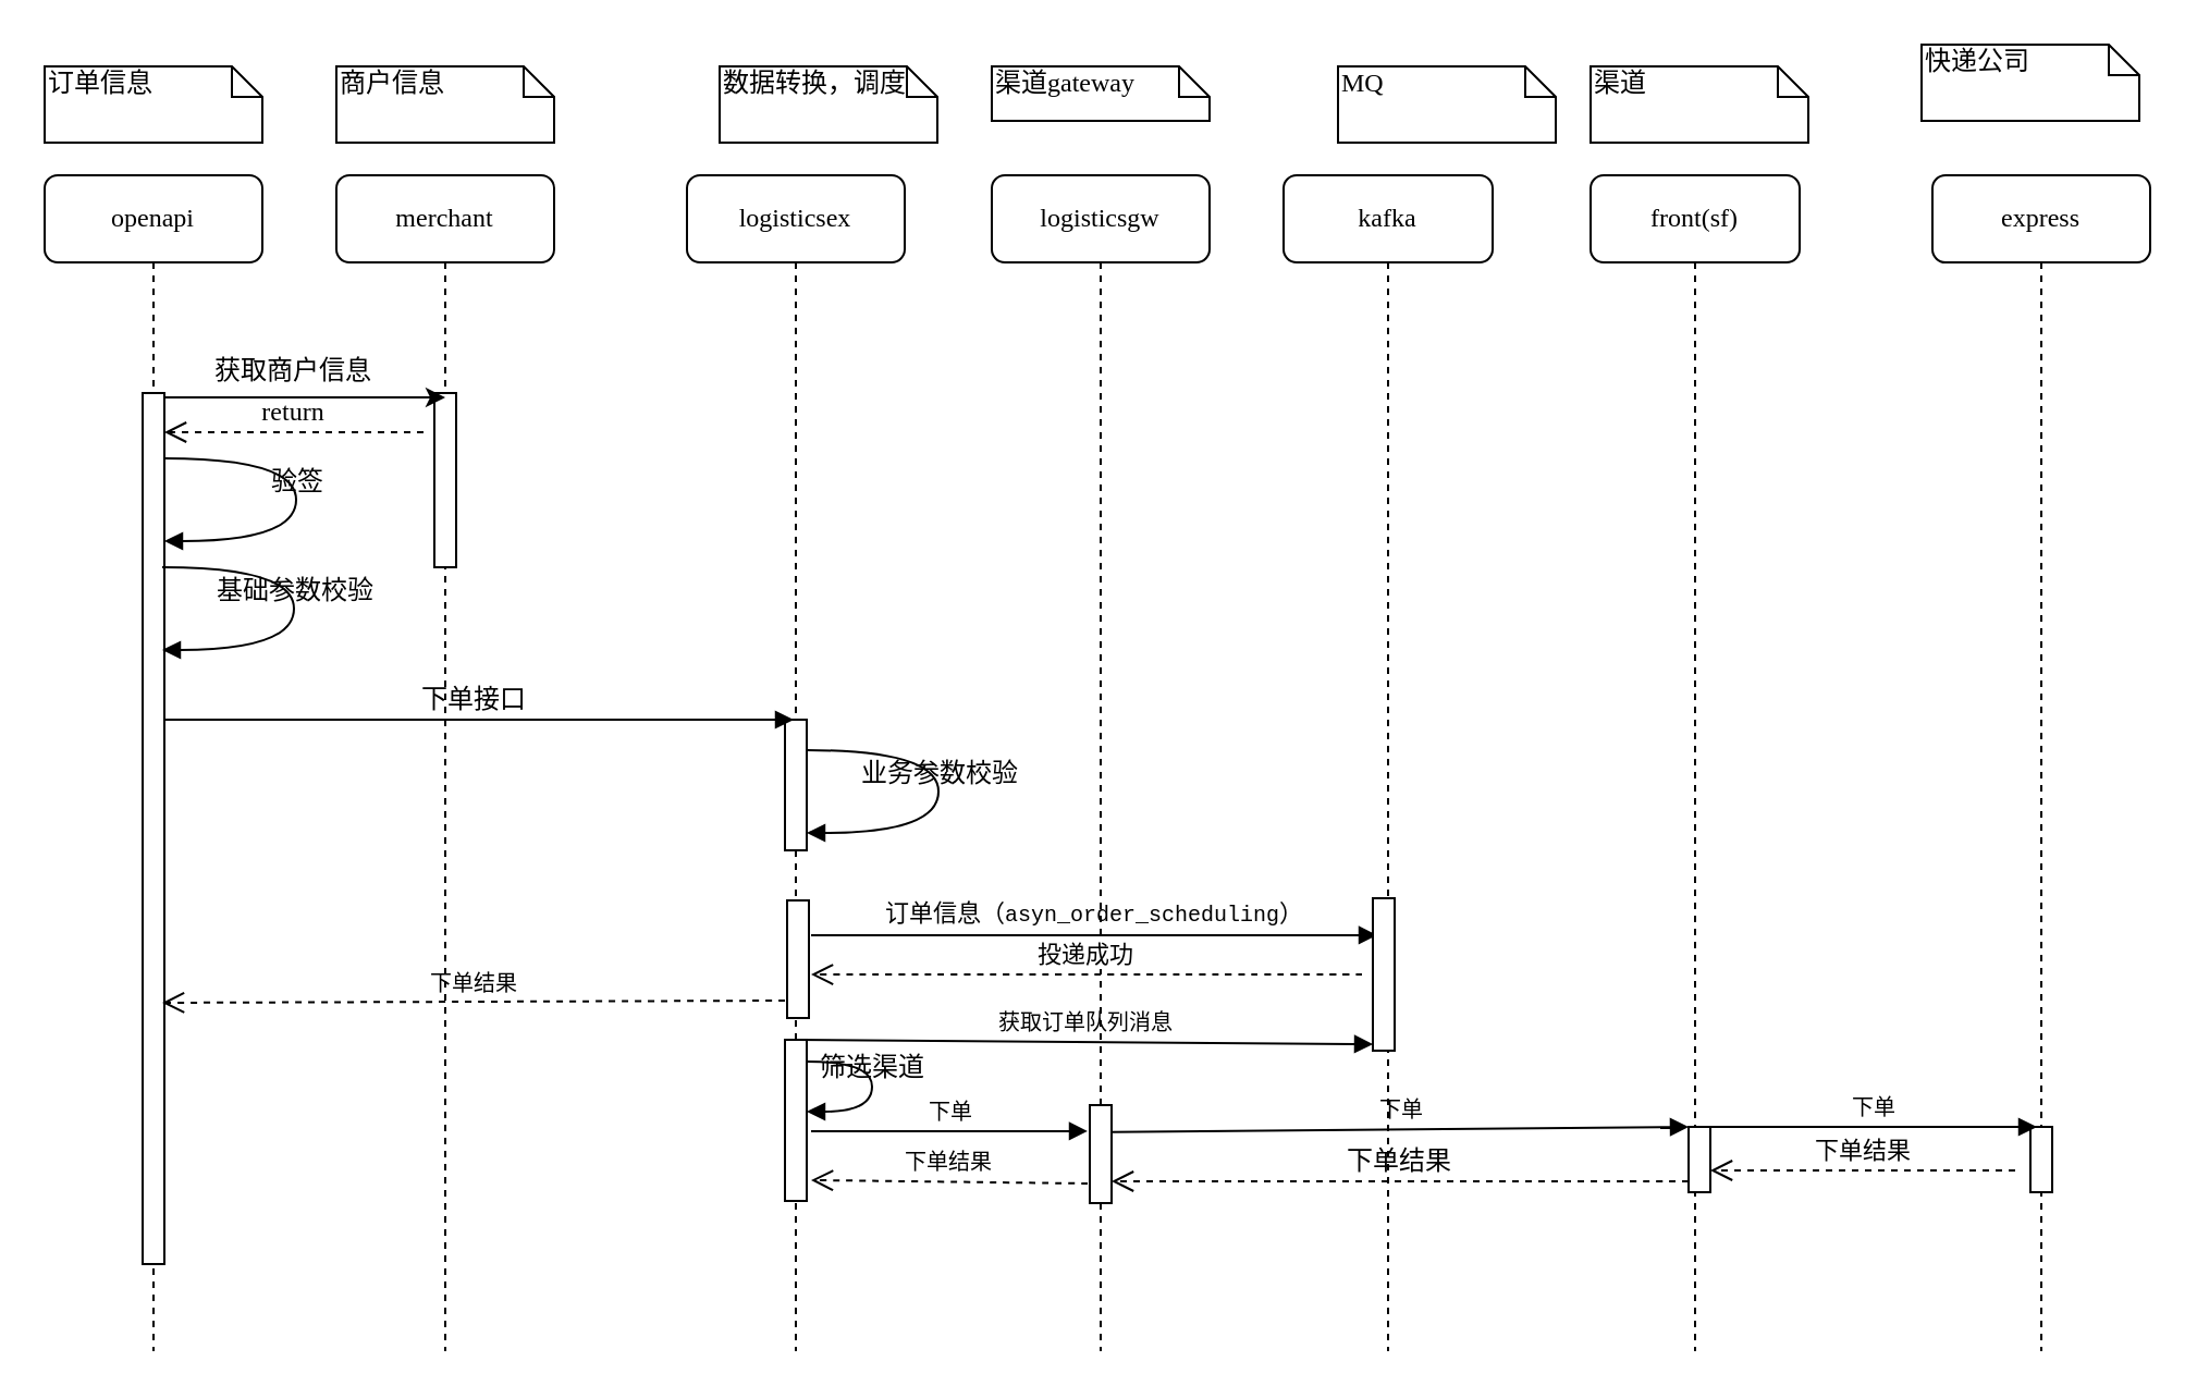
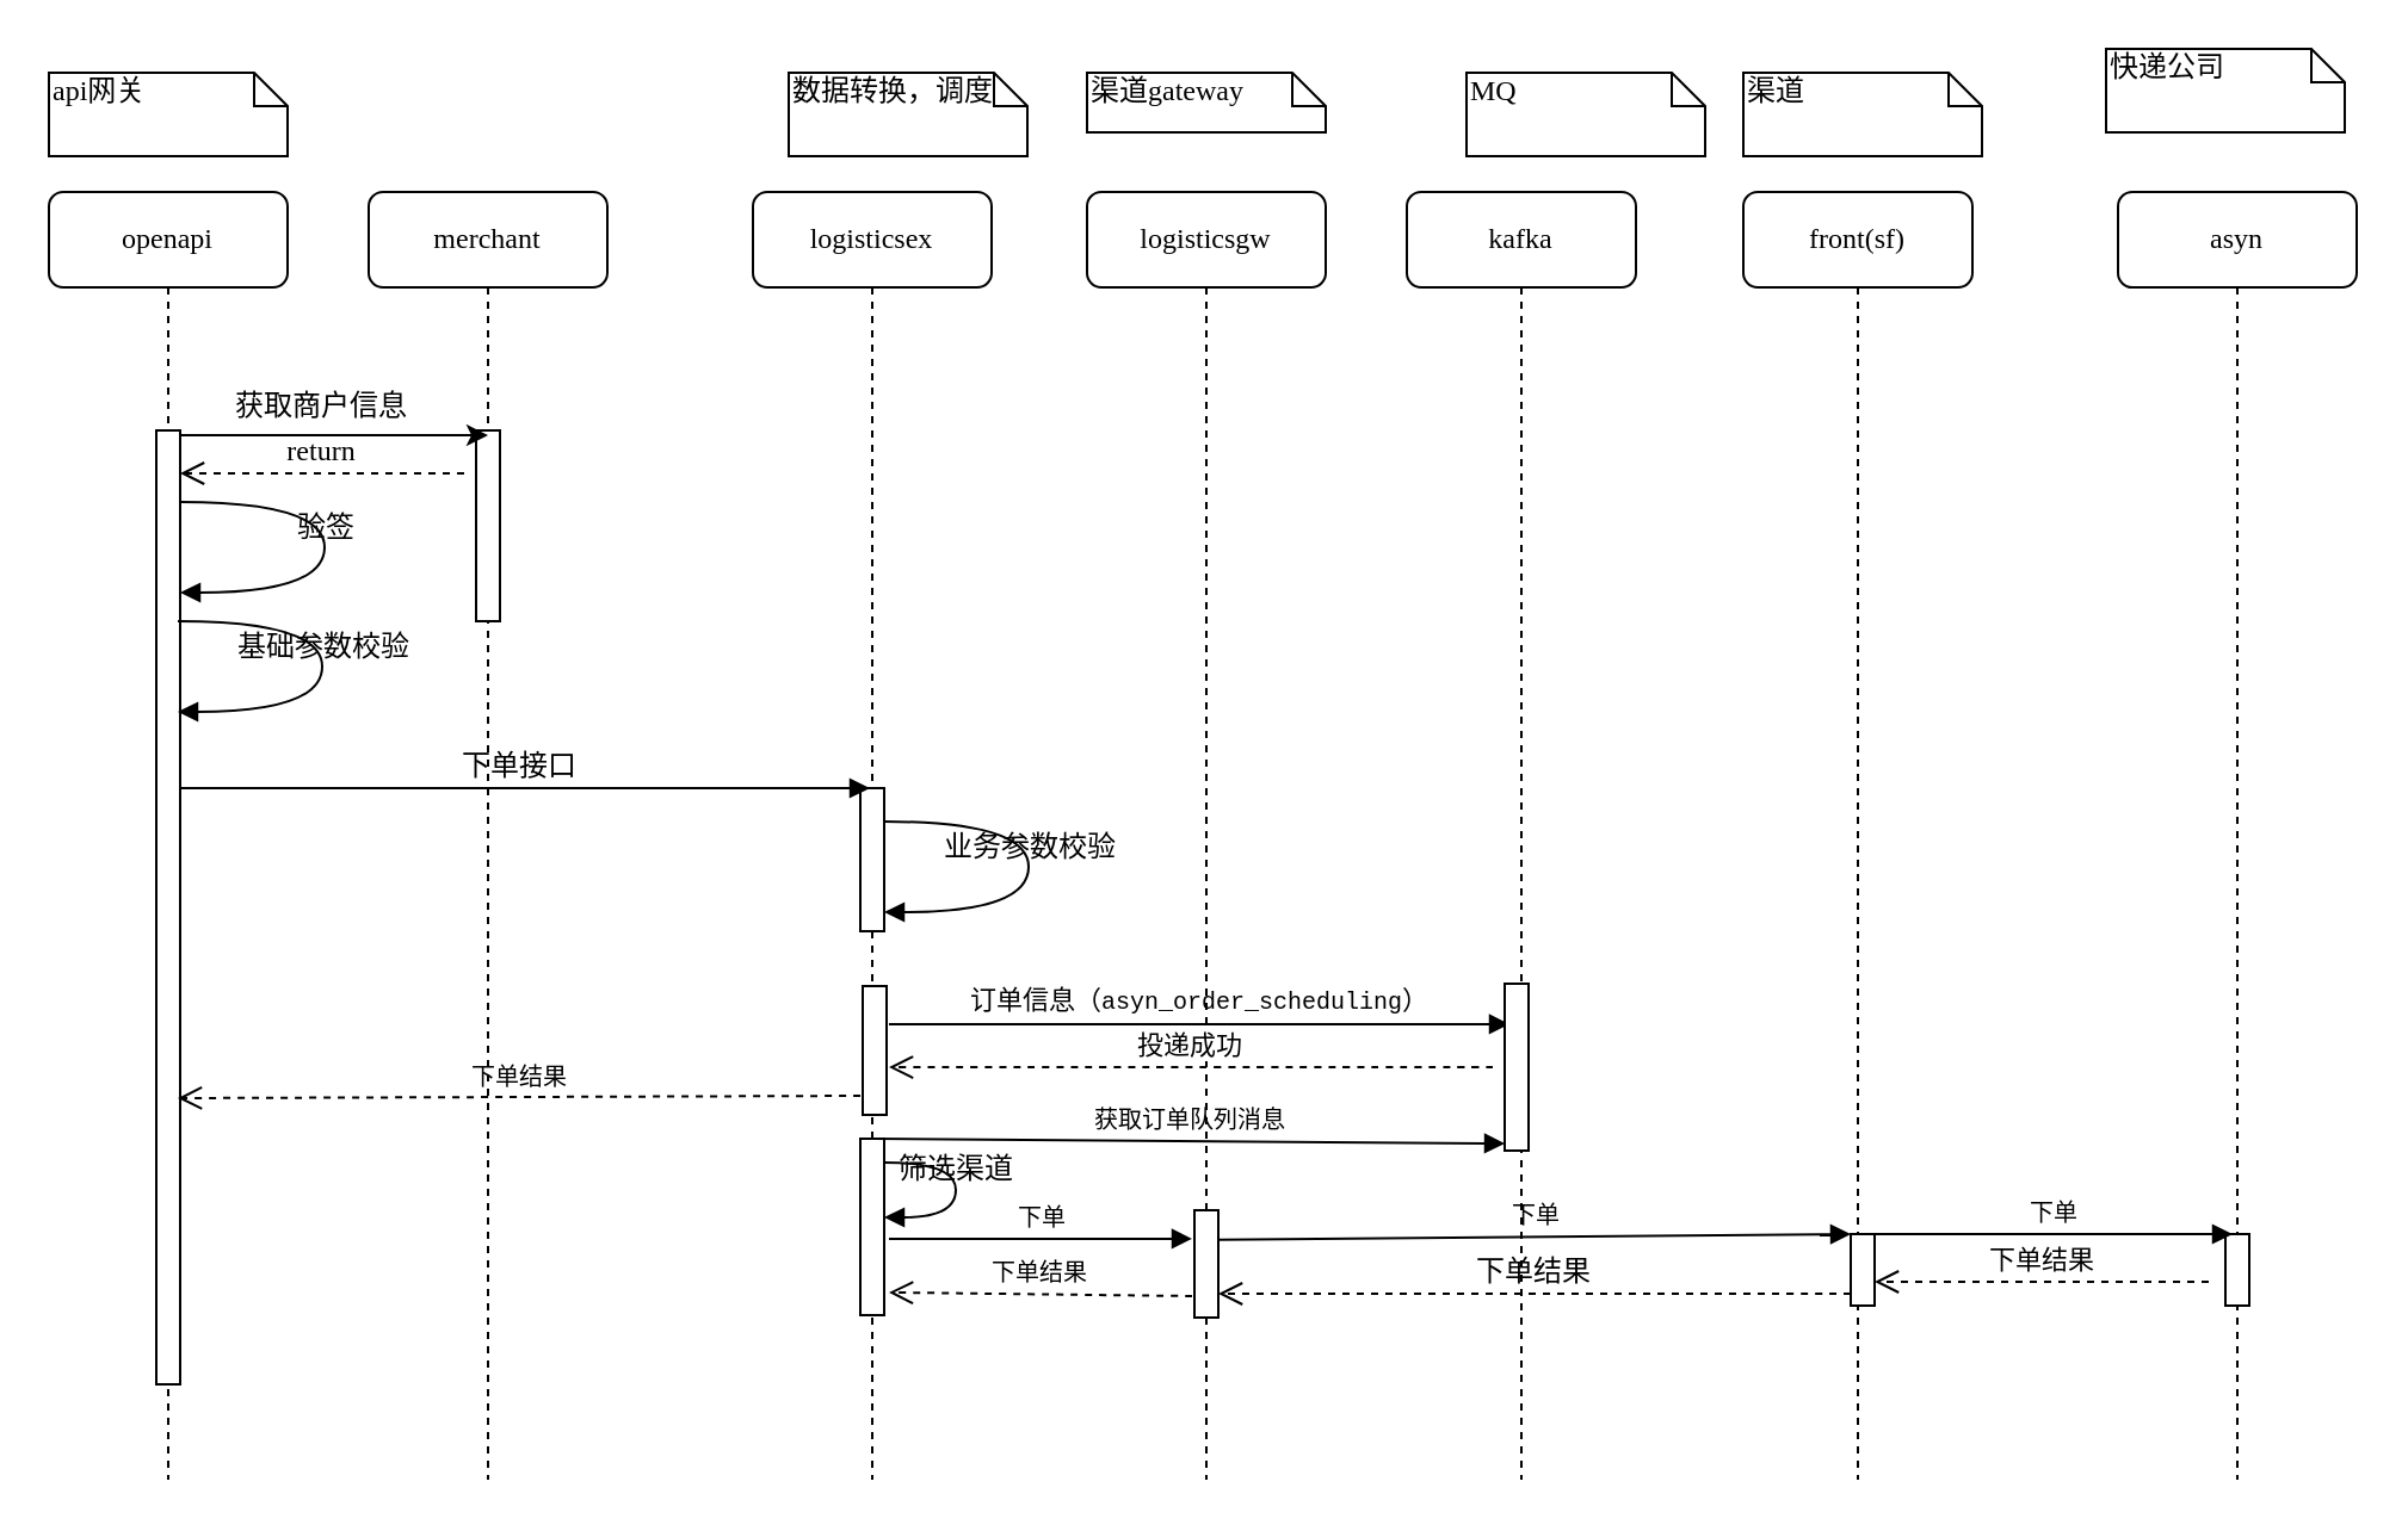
- <mxCell id="27" value="订单信息" style="shape=note;whiteSpace=wrap;html=1;size=14;verticalAlign=top;align=left;spacingTop=-6;rounded=0;shadow=0;comic=0;labelBackgroundColor=none;strokeWidth=1;fontFamily=Verdana;fontSize=12" parent="1" vertex="1"><mxGeometry x="20" y="30" width="100" height="35" as="geometry" /></mxCell>
+ <mxCell id="27" value="api网关" style="shape=note;whiteSpace=wrap;html=1;size=14;verticalAlign=top;align=left;spacingTop=-6;rounded=0;shadow=0;comic=0;labelBackgroundColor=none;strokeWidth=1;fontFamily=Verdana;fontSize=12" parent="1" vertex="1"><mxGeometry x="20" y="30" width="100" height="35" as="geometry" /></mxCell>
- <mxCell id="19" value="商户信息" style="shape=note;whiteSpace=wrap;html=1;size=14;verticalAlign=top;align=left;spacingTop=-6;rounded=0;shadow=0;comic=0;labelBackgroundColor=none;strokeWidth=1;fontFamily=Verdana;fontSize=12" parent="1" vertex="1"><mxGeometry x="154" y="30" width="100" height="35" as="geometry" /></mxCell>
- <mxCell id="13" value="express" style="shape=umlLifeline;perimeter=lifelinePerimeter;whiteSpace=wrap;html=1;container=1;collapsible=0;recursiveResize=0;outlineConnect=0;rounded=1;shadow=0;comic=0;labelBackgroundColor=none;strokeWidth=1;fontFamily=Verdana;fontSize=12;align=center;" parent="1" vertex="1"><mxGeometry x="887" y="80" width="100" height="540" as="geometry" /></mxCell>
+ <mxCell id="13" value="asyn" style="shape=umlLifeline;perimeter=lifelinePerimeter;whiteSpace=wrap;html=1;container=1;collapsible=0;recursiveResize=0;outlineConnect=0;rounded=1;shadow=0;comic=0;labelBackgroundColor=none;strokeWidth=1;fontFamily=Verdana;fontSize=12;align=center;" parent="1" vertex="1"><mxGeometry x="887" y="80" width="100" height="540" as="geometry" /></mxCell>
